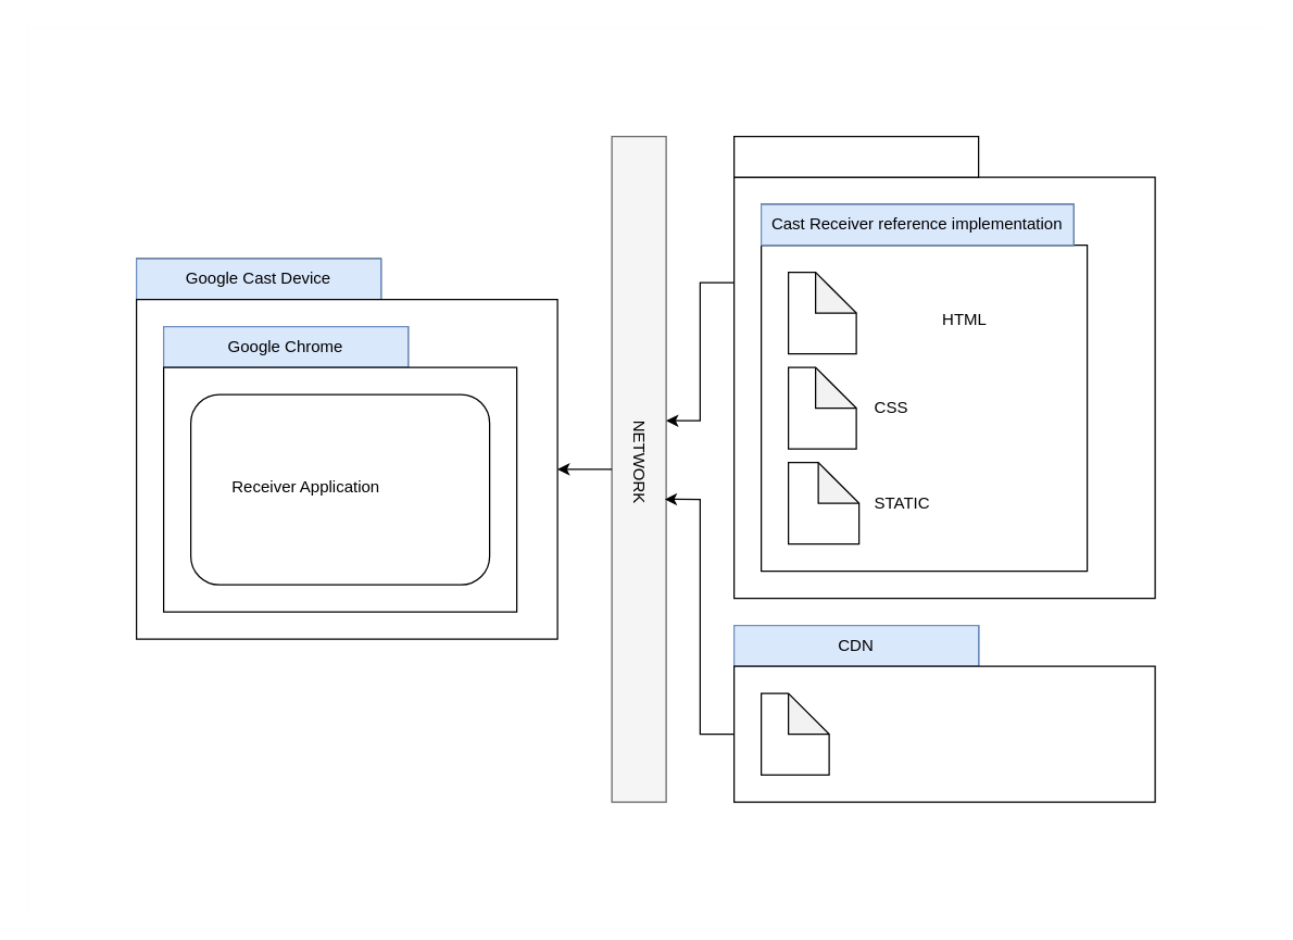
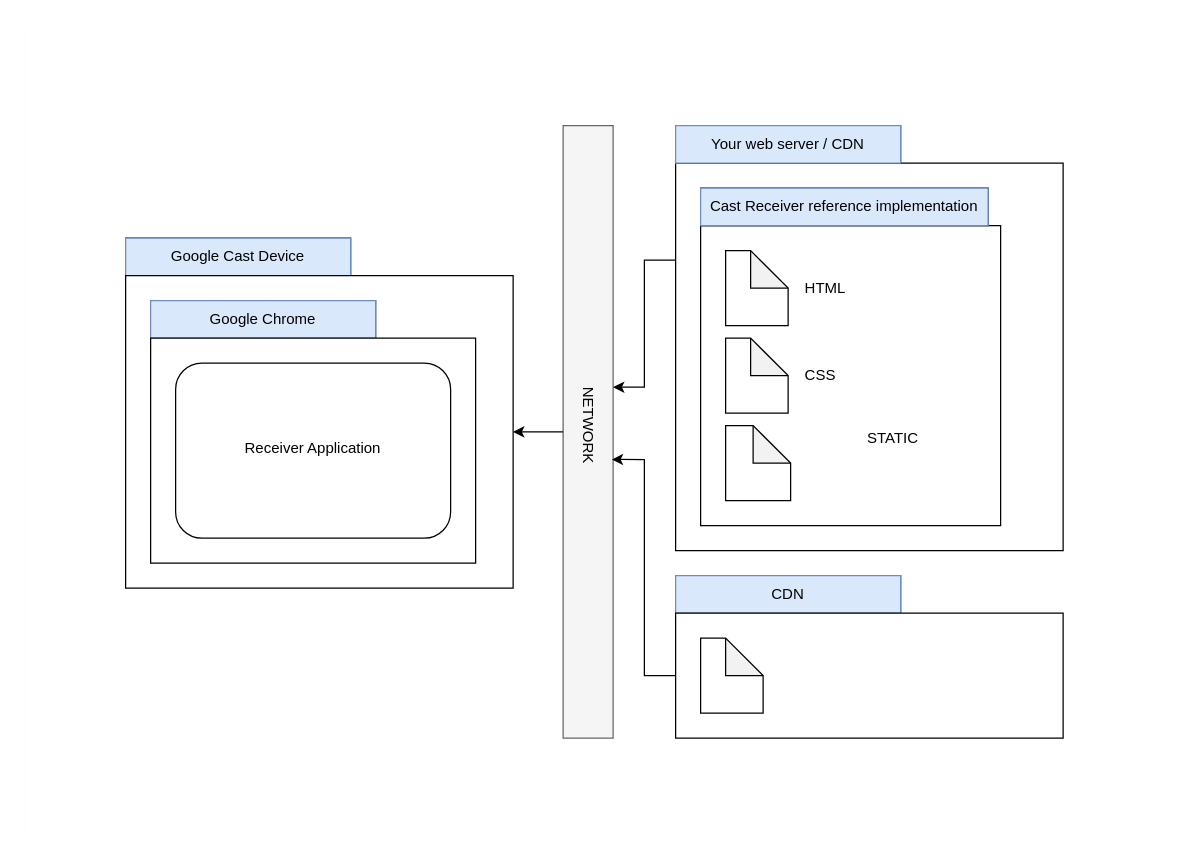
+ <mxCell id="6" value="Your web server / CDN" style="text;html=1;strokeColor=#6c8ebf;fillColor=#dae8fc;align=center;verticalAlign=middle;whiteSpace=wrap;rounded=0;" parent="2" vertex="1"><mxGeometry x="520" y="80" width="180" height="30" as="geometry" /></mxCell>
- <mxCell id="26" value="HTML" style="text;html=1;strokeColor=none;fillColor=none;align=center;verticalAlign=middle;whiteSpace=wrap;rounded=0;" parent="23" vertex="1"><mxGeometry x="120" y="70" width="60" height="30" as="geometry" /></mxCell>
+ <mxCell id="26" value="HTML" style="text;html=1;strokeColor=none;fillColor=none;align=center;verticalAlign=middle;whiteSpace=wrap;rounded=0;" parent="23" vertex="1"><mxGeometry x="70" y="65" width="60" height="30" as="geometry" /></mxCell>
- <mxCell id="22" value="Receiver Application" style="text;html=1;strokeColor=none;fillColor=none;align=center;verticalAlign=middle;whiteSpace=wrap;rounded=0;" parent="2" vertex="1"><mxGeometry x="145" y="320" width="120" height="35" as="geometry" /></mxCell>
+ <mxCell id="22" value="Receiver Application" style="text;html=1;strokeColor=none;fillColor=none;align=center;verticalAlign=middle;whiteSpace=wrap;rounded=0;" parent="2" vertex="1"><mxGeometry x="170" y="320" width="120" height="35" as="geometry" /></mxCell>
- <mxCell id="29" value="STATIC" style="text;html=1;strokeColor=none;fillColor=none;align=center;verticalAlign=middle;whiteSpace=wrap;rounded=0;" parent="23" vertex="1"><mxGeometry x="74" y="205" width="60" height="30" as="geometry" /></mxCell>
+ <mxCell id="29" value="STATIC" style="text;html=1;strokeColor=none;fillColor=none;align=center;verticalAlign=middle;whiteSpace=wrap;rounded=0;" parent="23" vertex="1"><mxGeometry x="124" y="185" width="60" height="30" as="geometry" /></mxCell>
